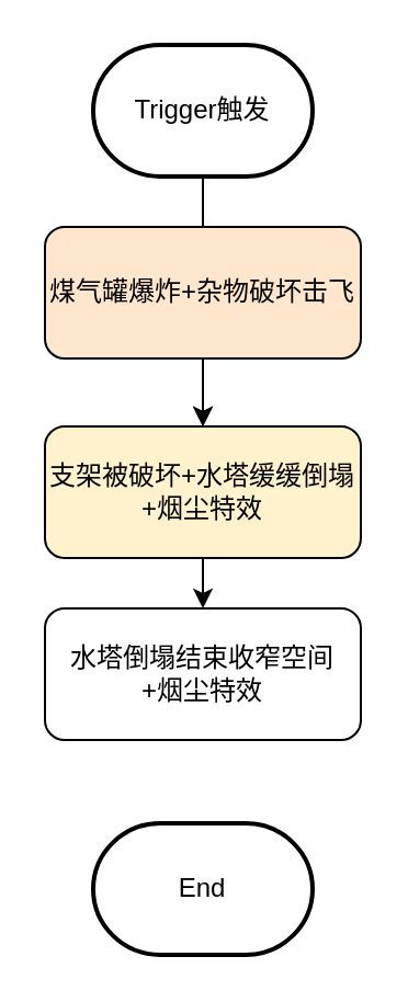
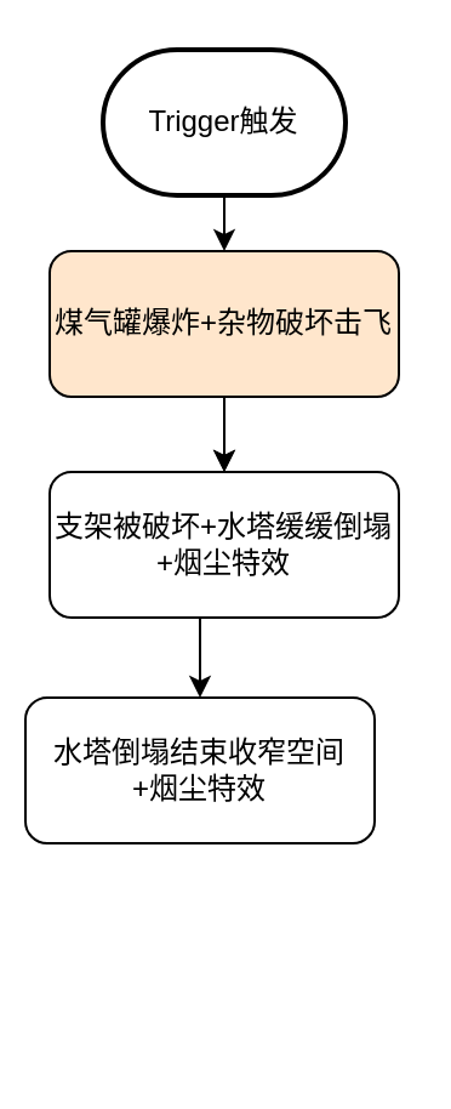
- <mxCell id="5" style="edgeStyle=orthogonalEdgeStyle;rounded=0;orthogonalLoop=1;jettySize=auto;html=1;exitX=0.5;exitY=1;exitDx=0;exitDy=0;exitPerimeter=0;endArrow=none;" parent="1" source="6" edge="1" target="4"><mxGeometry relative="1" as="geometry"><mxPoint x="92" y="165" as="targetPoint" /></mxGeometry></mxCell>
+ <mxCell id="5" style="edgeStyle=orthogonalEdgeStyle;rounded=0;orthogonalLoop=1;jettySize=auto;html=1;exitX=0.5;exitY=1;exitDx=0;exitDy=0;exitPerimeter=0;" parent="1" source="6" edge="1" target="4"><mxGeometry relative="1" as="geometry"><mxPoint x="92" y="165" as="targetPoint" /></mxGeometry></mxCell>
- <mxCell id="8" value="支架被破坏+水塔缓缓倒塌+烟尘特效" style="rounded=1;whiteSpace=wrap;html=1;fillColor=#fff2cc;" vertex="1" parent="1"><mxGeometry x="20" y="194" width="144" height="60" as="geometry" /></mxCell>
+ <mxCell id="8" value="支架被破坏+水塔缓缓倒塌+烟尘特效" style="rounded=1;whiteSpace=wrap;html=1;" vertex="1" parent="1"><mxGeometry x="20" y="194" width="144" height="60" as="geometry" /></mxCell>
- <mxCell id="10" value="水塔倒塌结束收窄空间&lt;br&gt;+烟尘特效" style="rounded=1;whiteSpace=wrap;html=1;" vertex="1" parent="1"><mxGeometry x="20" y="277" width="144" height="60" as="geometry" /></mxCell>
+ <mxCell id="10" value="水塔倒塌结束收窄空间&lt;br&gt;+烟尘特效" style="rounded=1;whiteSpace=wrap;html=1;" vertex="1" parent="1"><mxGeometry x="10" y="287" width="144" height="60" as="geometry" /></mxCell>
- <mxCell id="7" value="End" style="strokeWidth=2;html=1;shape=mxgraph.flowchart.terminator;whiteSpace=wrap;" parent="1" vertex="1"><mxGeometry x="42" y="375" width="100" height="60" as="geometry" /></mxCell>
